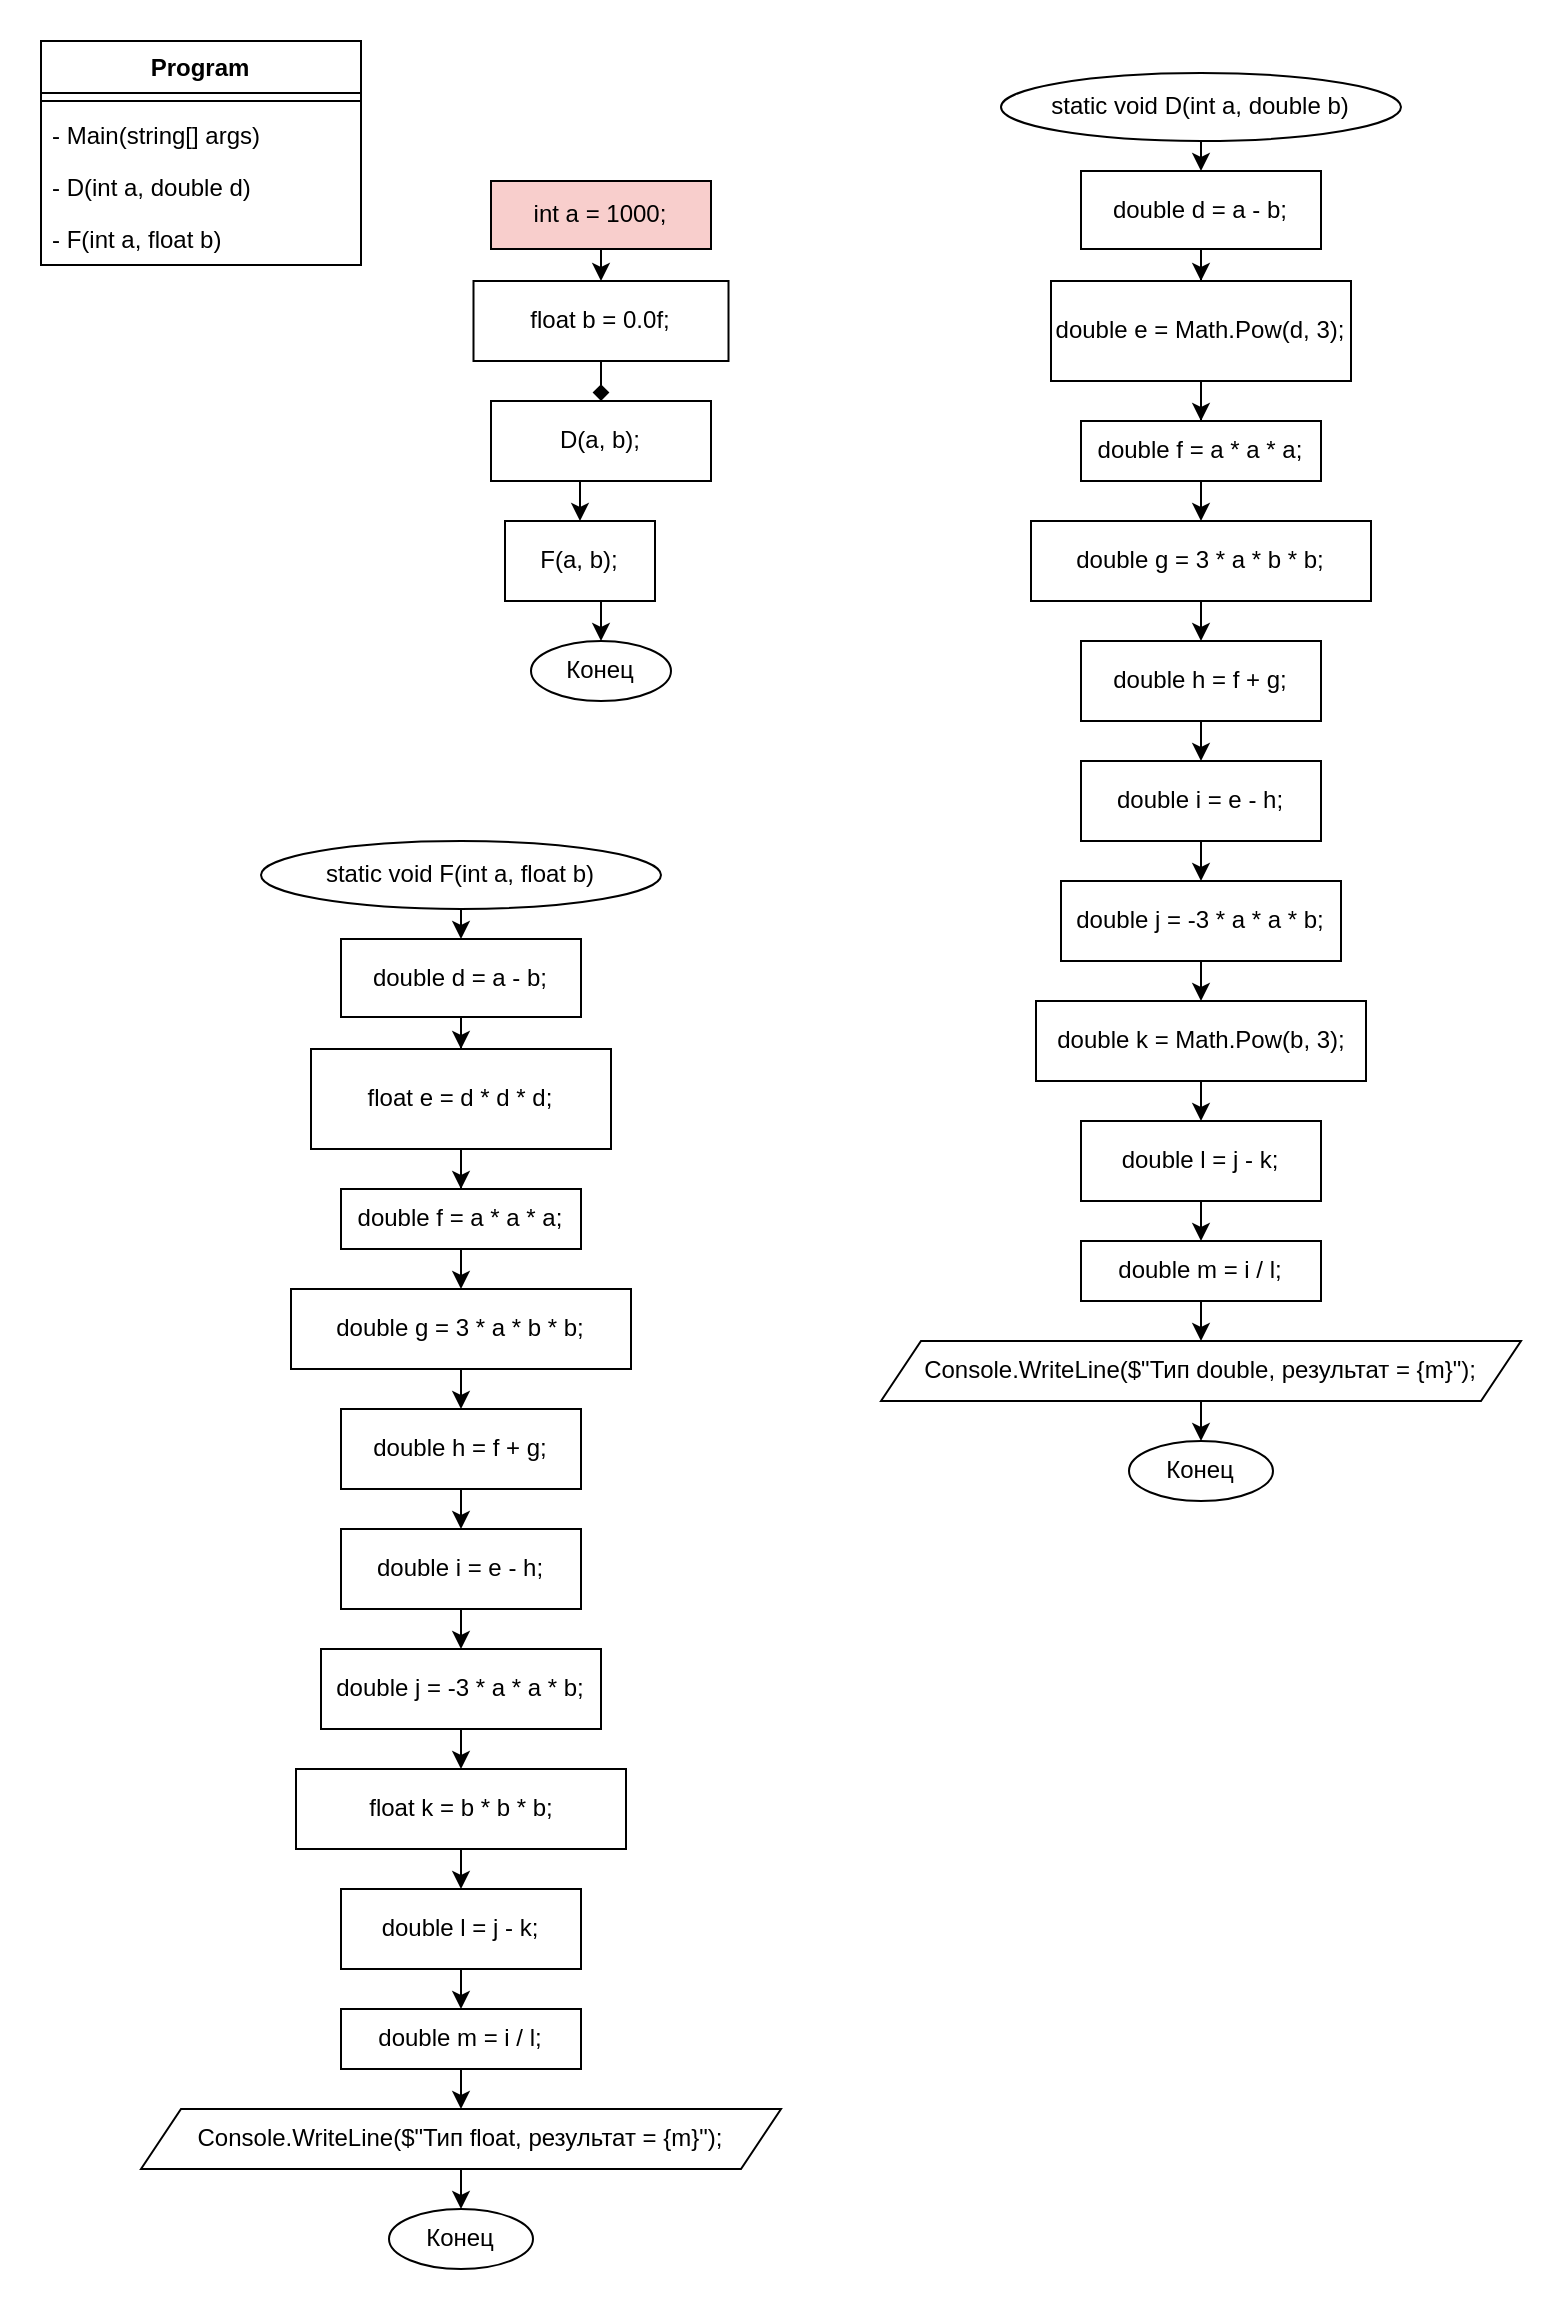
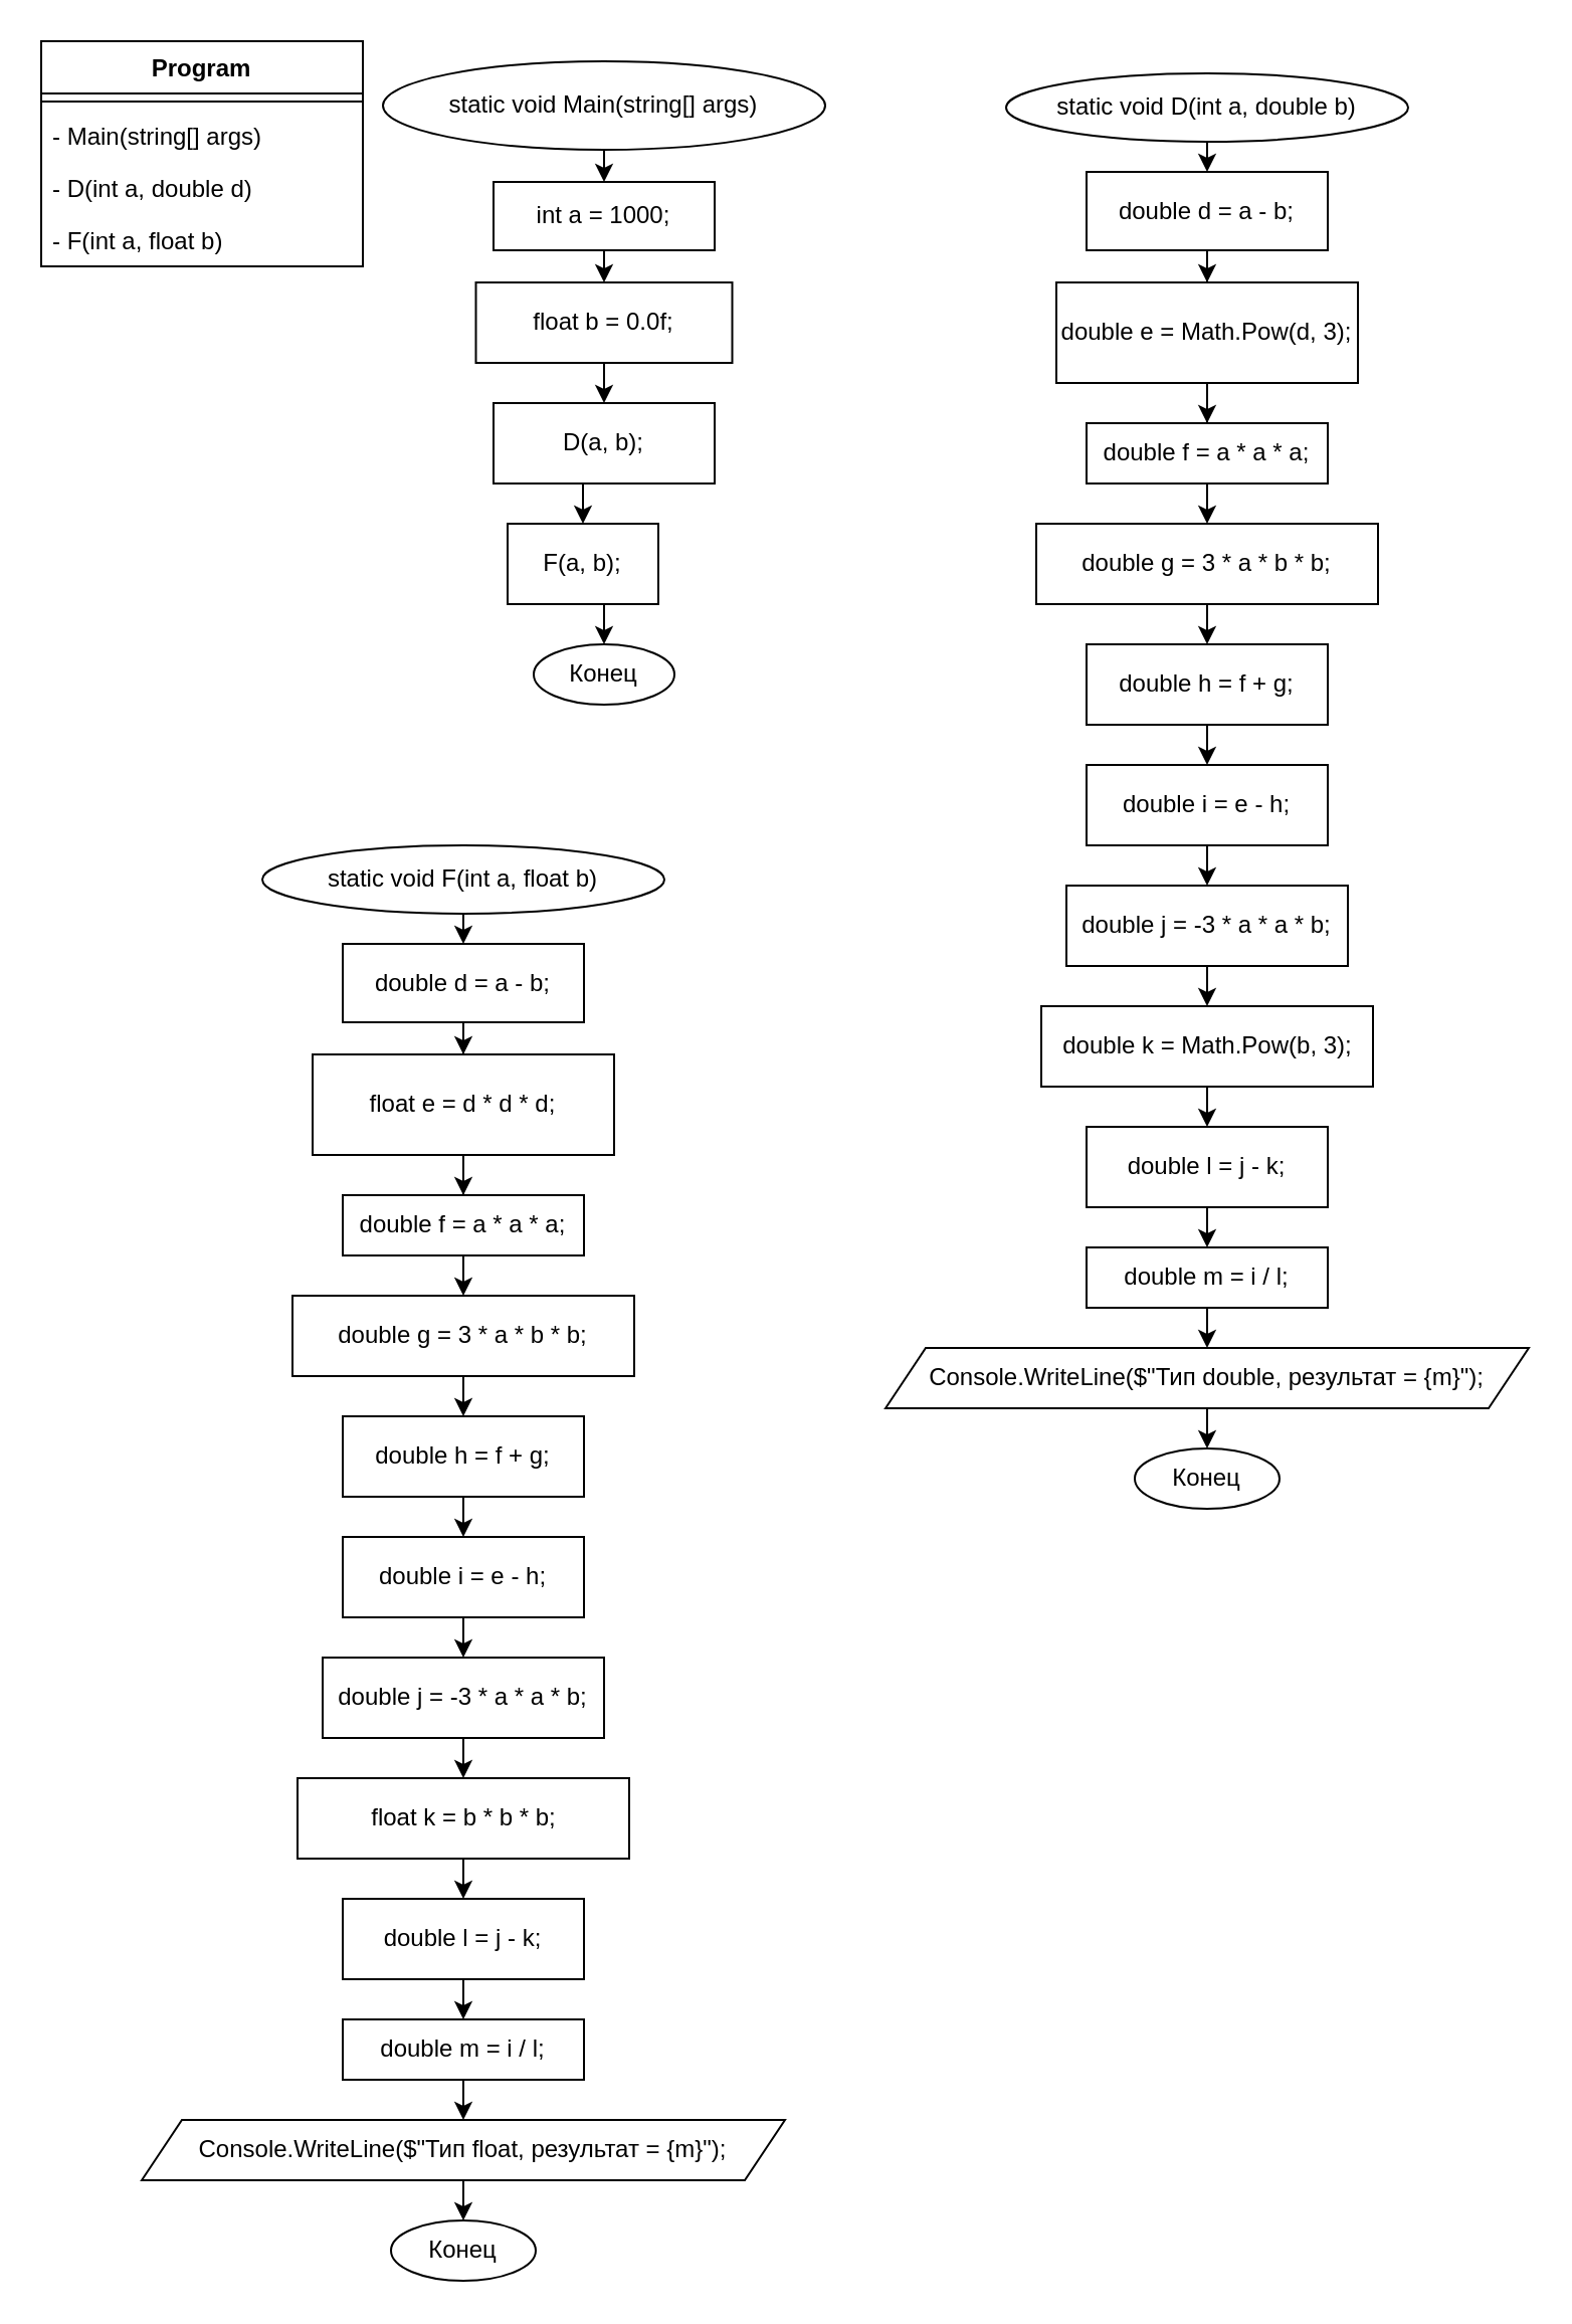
+ <mxCell id="8" value="static void Main(string[] args)" style="ellipse;whiteSpace=wrap;html=1;" parent="1" vertex="1"><mxGeometry x="190" y="30" width="220" height="44" as="geometry" /></mxCell>
+ <mxCell id="7" style="edgeStyle=orthogonalEdgeStyle;rounded=0;orthogonalLoop=1;jettySize=auto;html=1;exitX=0.5;exitY=1;exitDx=0;exitDy=0;entryX=0.5;entryY=0;entryDx=0;entryDy=0;" parent="1" source="8" target="10" edge="1"><mxGeometry relative="1" as="geometry" /></mxCell>
- <mxCell id="10" value="int a = 1000;" style="rounded=0;whiteSpace=wrap;html=1;fillColor=#f8cecc;" parent="1" vertex="1"><mxGeometry x="245" y="90" width="110" height="34" as="geometry" /></mxCell>
+ <mxCell id="10" value="int a = 1000;" style="rounded=0;whiteSpace=wrap;html=1;" parent="1" vertex="1"><mxGeometry x="245" y="90" width="110" height="34" as="geometry" /></mxCell>
- <mxCell id="11" style="edgeStyle=orthogonalEdgeStyle;rounded=0;orthogonalLoop=1;jettySize=auto;html=1;exitX=0.5;exitY=1;exitDx=0;exitDy=0;entryX=0.5;entryY=0;entryDx=0;entryDy=0;endArrow=diamond;" parent="1" source="12" target="14" edge="1"><mxGeometry relative="1" as="geometry" /></mxCell>
+ <mxCell id="11" style="edgeStyle=orthogonalEdgeStyle;rounded=0;orthogonalLoop=1;jettySize=auto;html=1;exitX=0.5;exitY=1;exitDx=0;exitDy=0;entryX=0.5;entryY=0;entryDx=0;entryDy=0;" parent="1" source="12" target="14" edge="1"><mxGeometry relative="1" as="geometry" /></mxCell>
